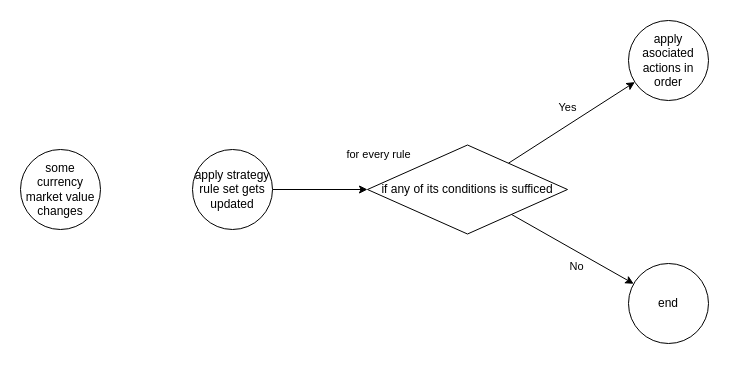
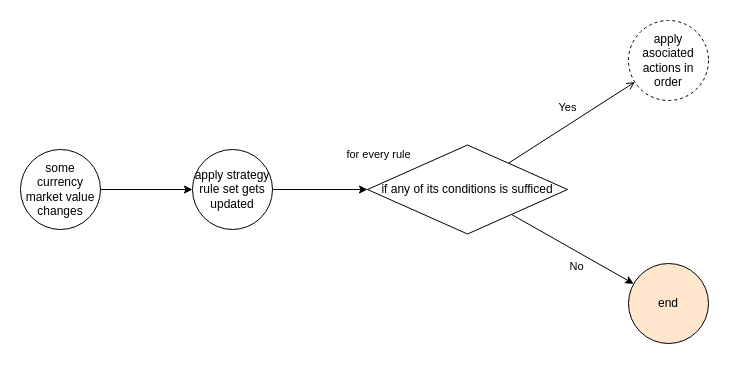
- <mxCell id="11" value="apply asociated actions in order" style="ellipse;whiteSpace=wrap;html=1;aspect=fixed;" vertex="1" parent="1"><mxGeometry x="628" y="20" width="80" height="80" as="geometry" /></mxCell>
+ <mxCell id="11" value="apply asociated actions in order" style="ellipse;whiteSpace=wrap;html=1;aspect=fixed;dashed=1;" vertex="1" parent="1"><mxGeometry x="628" y="20" width="80" height="80" as="geometry" /></mxCell>
- <mxCell id="6" style="edgeStyle=none;rounded=0;orthogonalLoop=1;jettySize=auto;html=1;endArrow=classic;endFill=1;" edge="1" parent="1" source="10" target="11"><mxGeometry relative="1" as="geometry" /></mxCell>
+ <mxCell id="6" style="edgeStyle=none;rounded=0;orthogonalLoop=1;jettySize=auto;html=1;endArrow=open;endFill=1;" edge="1" parent="1" source="10" target="11"><mxGeometry relative="1" as="geometry" /></mxCell>
+ <mxCell id="2" style="edgeStyle=none;rounded=0;orthogonalLoop=1;jettySize=auto;html=1;endArrow=classic;endFill=1;" edge="1" parent="1" source="3" target="5"><mxGeometry relative="1" as="geometry" /></mxCell>
- <mxCell id="12" value="end" style="ellipse;whiteSpace=wrap;html=1;aspect=fixed;" vertex="1" parent="1"><mxGeometry x="628" y="263" width="80" height="80" as="geometry" /></mxCell>
+ <mxCell id="12" value="end" style="ellipse;whiteSpace=wrap;html=1;aspect=fixed;fillColor=#ffe6cc;" vertex="1" parent="1"><mxGeometry x="628" y="263" width="80" height="80" as="geometry" /></mxCell>
